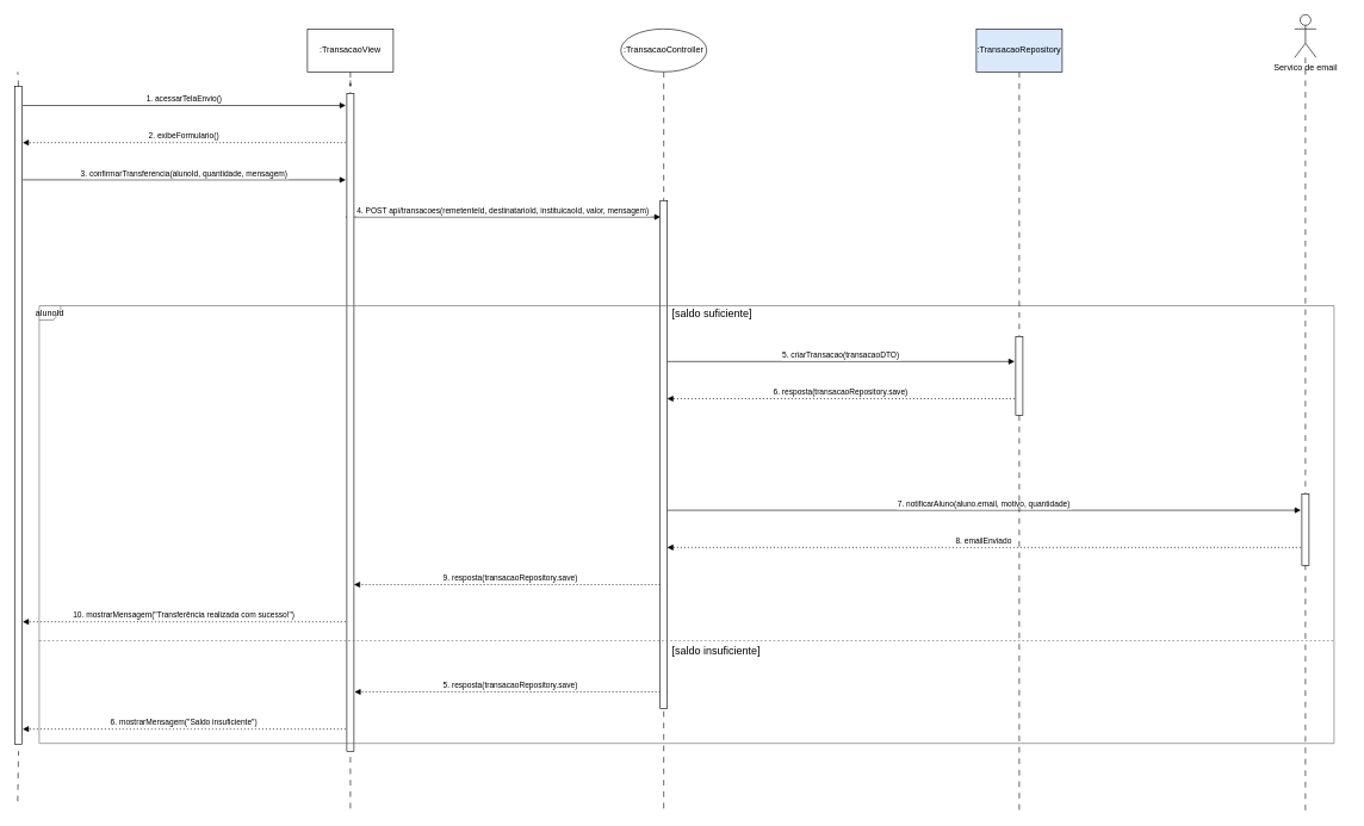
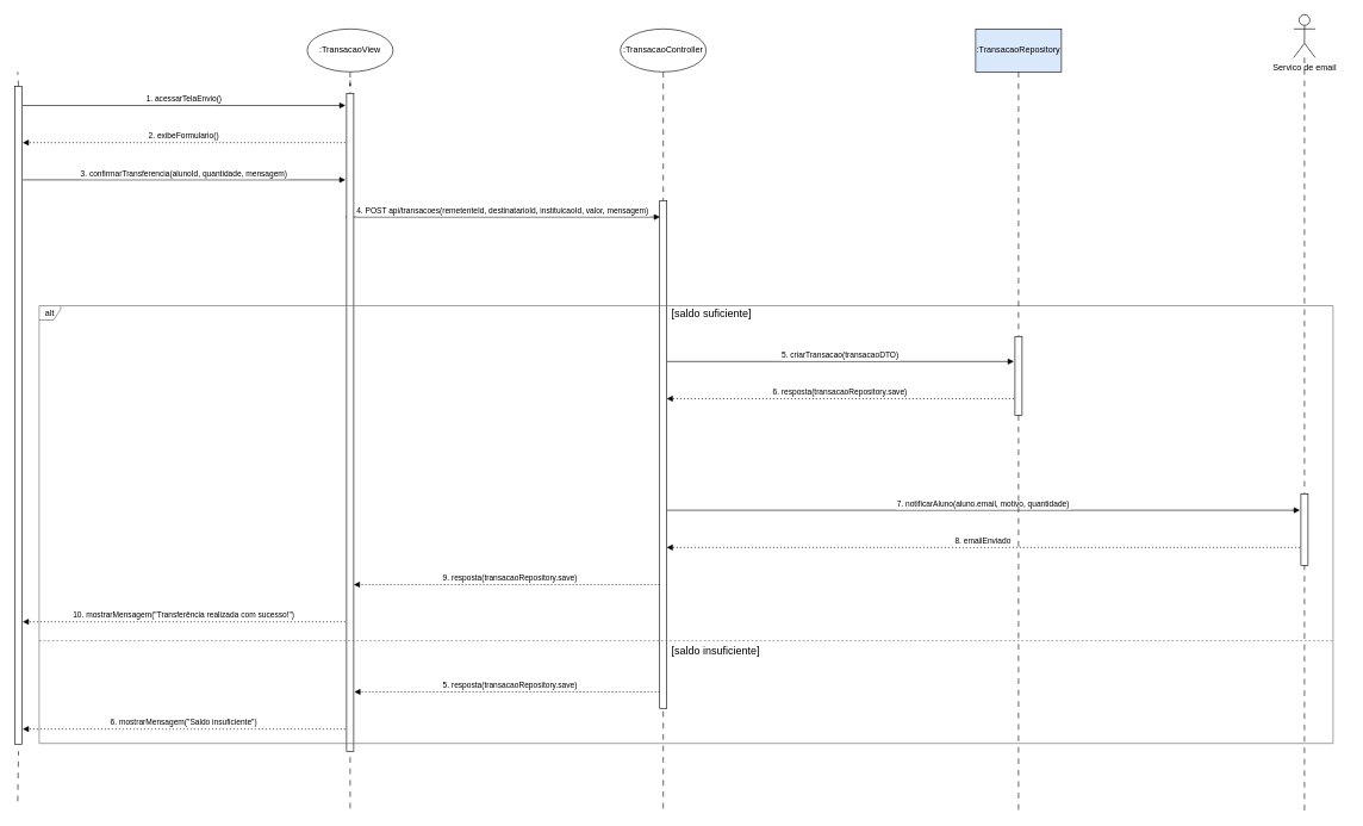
- <mxCell id="16" value=":TransacaoView" style="rounded=0;whiteSpace=wrap;html=1;" vertex="1" parent="1"><mxGeometry x="429" y="40" width="120" height="60" as="geometry" /></mxCell>
+ <mxCell id="16" value=":TransacaoView" style="ellipse;whiteSpace=wrap;html=1;" vertex="1" parent="1"><mxGeometry x="429" y="40" width="120" height="60" as="geometry" /></mxCell>
- <mxCell id="23" value="alunoId" style="shape=umlFrame;pointerEvents=0;dropTarget=0;strokeColor=#676767;height=20;width=30" vertex="1" parent="1"><mxGeometry x="54" y="427" width="1810" height="612" as="geometry" /></mxCell>
+ <mxCell id="23" value="alt" style="shape=umlFrame;pointerEvents=0;dropTarget=0;strokeColor=#676767;height=20;width=30" vertex="1" parent="1"><mxGeometry x="54" y="427" width="1810" height="612" as="geometry" /></mxCell>
